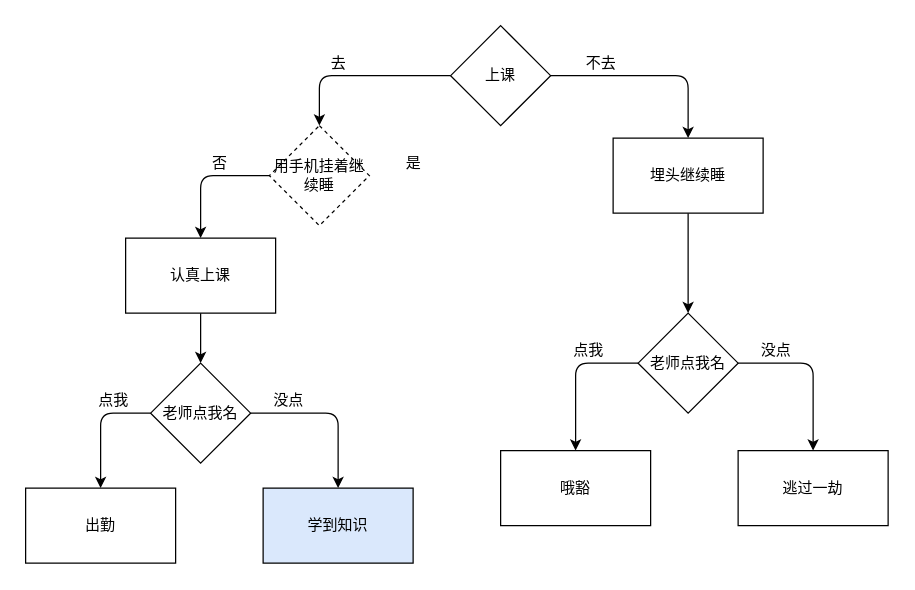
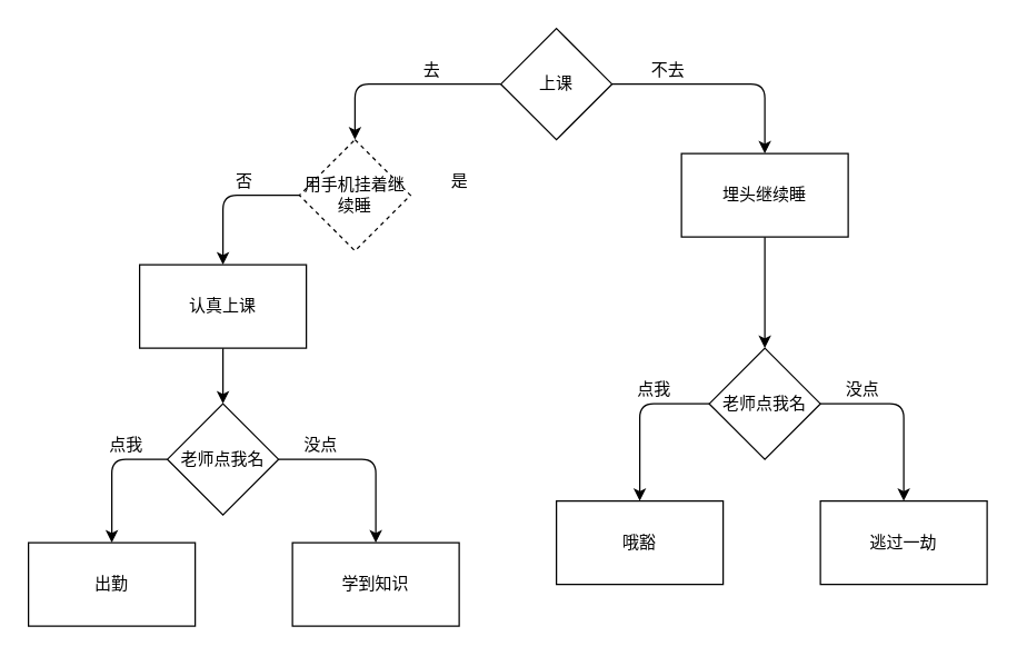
- <mxCell id="5" value="去" style="text;html=1;align=center;verticalAlign=middle;resizable=0;points=[];autosize=1;strokeColor=none;fillColor=none;" vertex="1" parent="1"><mxGeometry x="255" y="40" width="30" height="20" as="geometry" /></mxCell>
+ <mxCell id="5" value="去" style="text;html=1;align=center;verticalAlign=middle;resizable=0;points=[];autosize=1;strokeColor=none;fillColor=none;" vertex="1" parent="1"><mxGeometry x="295" y="40" width="30" height="20" as="geometry" /></mxCell>
- <mxCell id="26" value="学到知识" style="rounded=0;whiteSpace=wrap;html=1;fillColor=#dae8fc;" vertex="1" parent="1"><mxGeometry x="210" y="390" width="120" height="60" as="geometry" /></mxCell>
+ <mxCell id="26" value="学到知识" style="rounded=0;whiteSpace=wrap;html=1;" vertex="1" parent="1"><mxGeometry x="210" y="390" width="120" height="60" as="geometry" /></mxCell>
